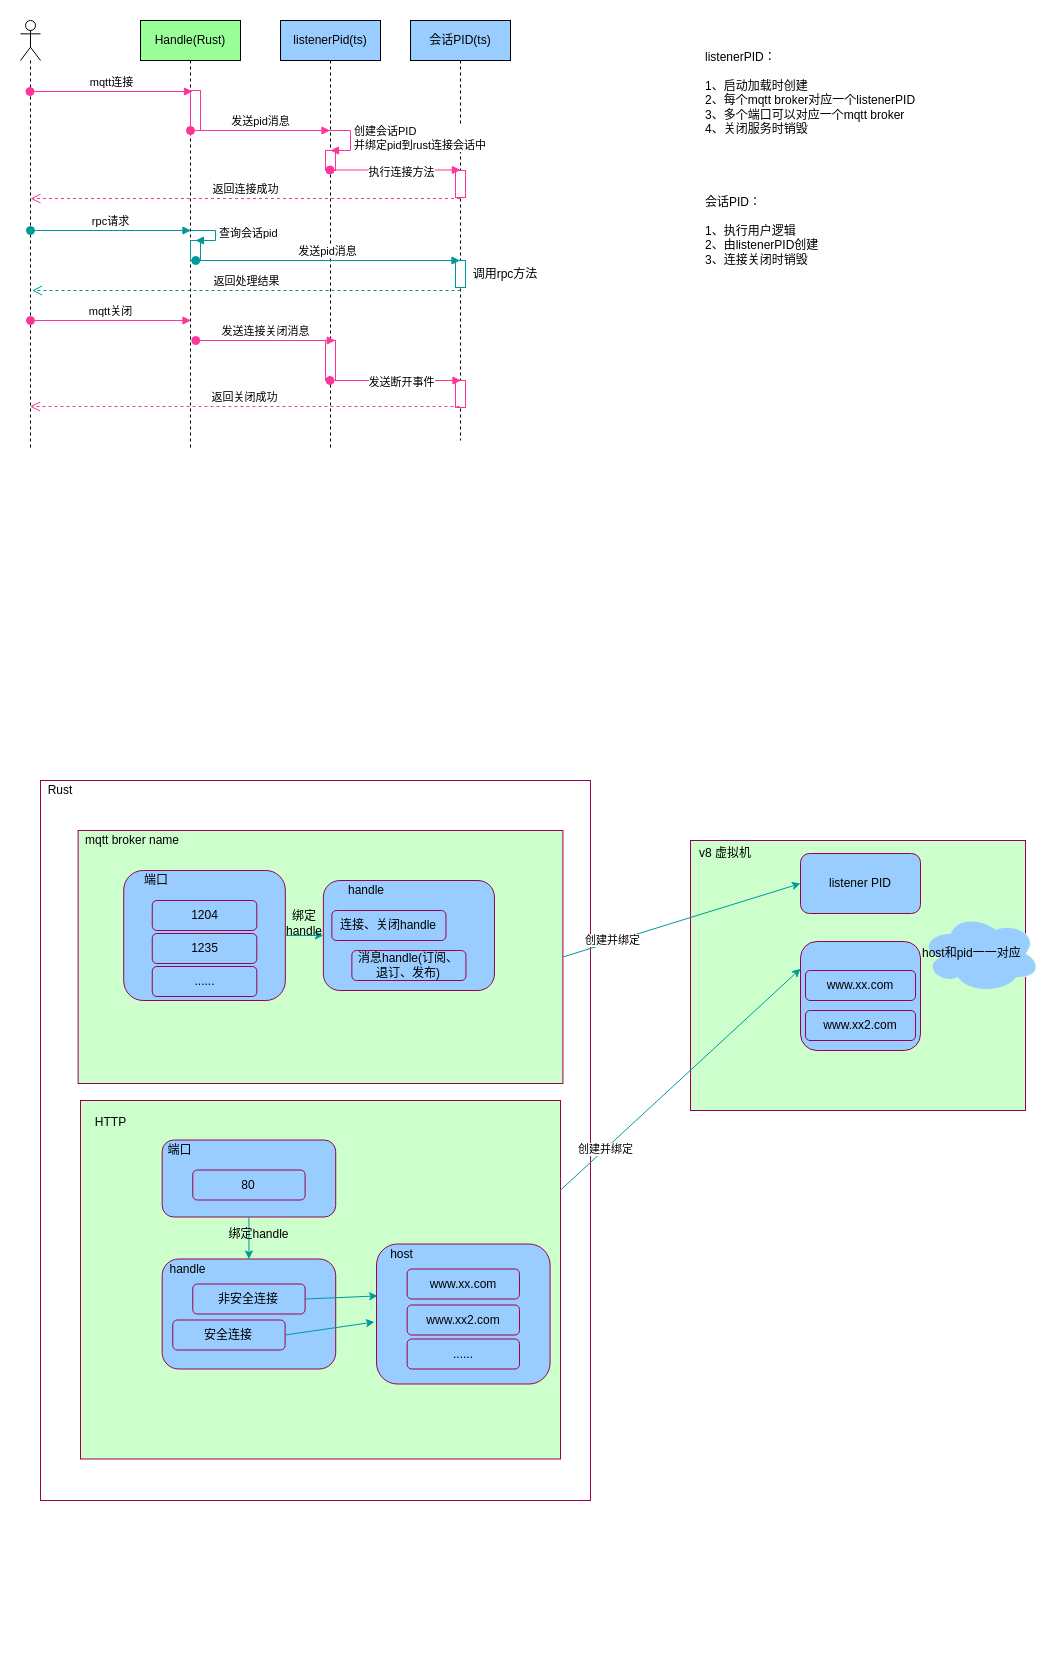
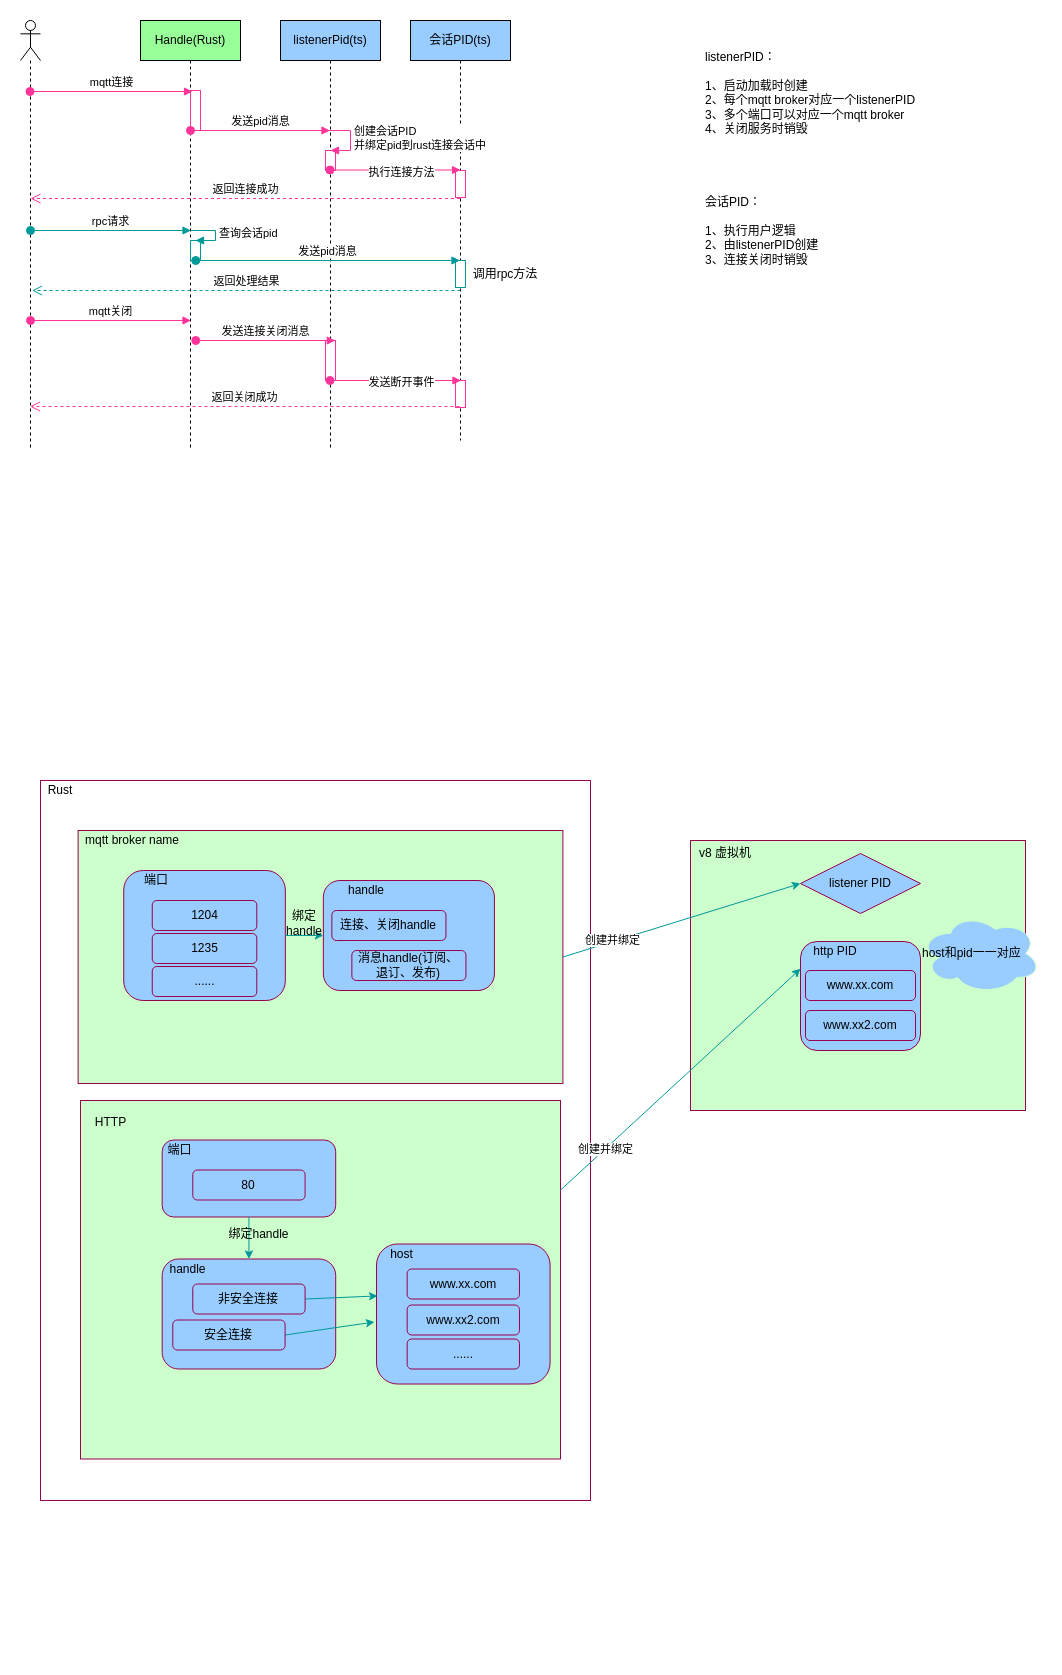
- <mxCell id="46" value="listener PID" style="rounded=1;whiteSpace=wrap;html=1;strokeColor=#99004D;fillColor=#99CCFF;align=center;" vertex="1" parent="44"><mxGeometry x="110" y="13" width="120" height="60" as="geometry" /></mxCell>
+ <mxCell id="46" value="listener PID" style="rhombus;whiteSpace=wrap;html=1;strokeColor=#99004D;fillColor=#99CCFF;align=center;" vertex="1" parent="44"><mxGeometry x="110" y="13" width="120" height="60" as="geometry" /></mxCell>
+ <mxCell id="49" value="http PID" style="text;html=1;strokeColor=none;fillColor=none;align=center;verticalAlign=middle;whiteSpace=wrap;rounded=0;" vertex="1" parent="44"><mxGeometry x="110" y="101" width="70" height="20" as="geometry" /></mxCell>
